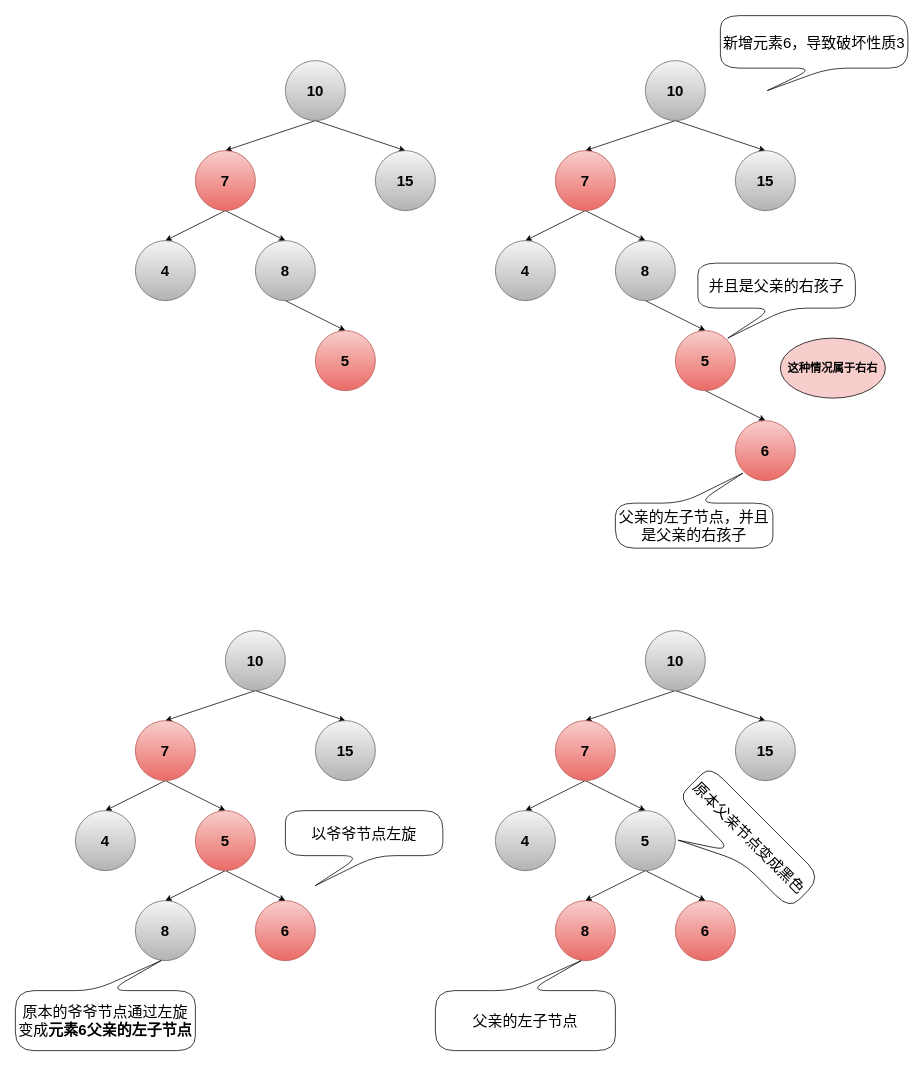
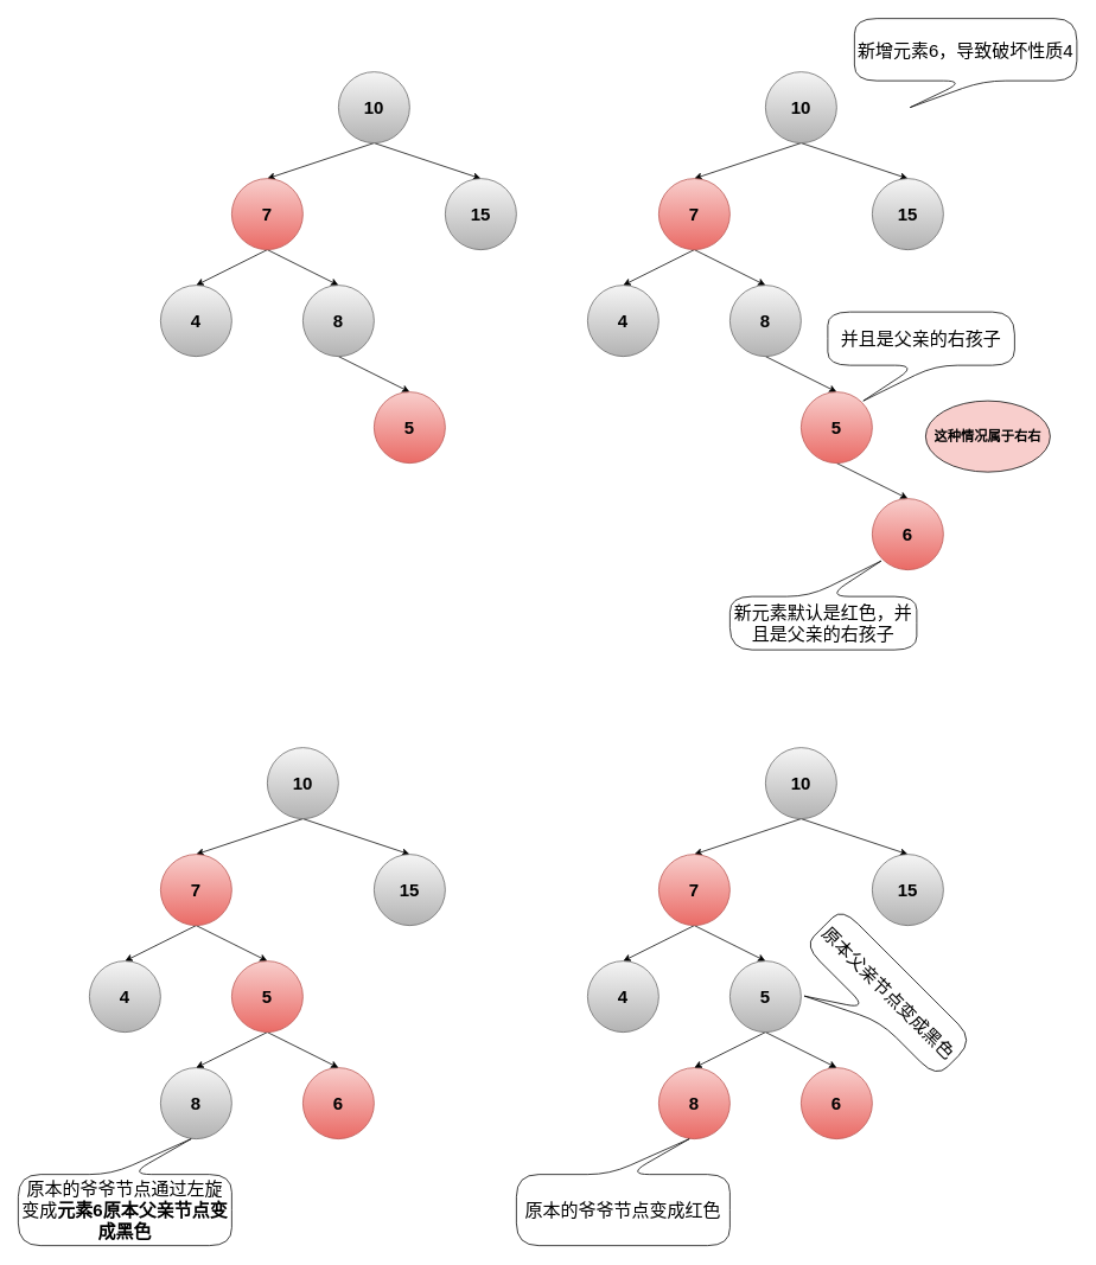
- <mxCell id="12" value="新增元素6，导致破坏性质3" style="shape=callout;whiteSpace=wrap;html=1;perimeter=calloutPerimeter;fontSize=20;rounded=1;arcSize=50;position2=0.25;" parent="1" vertex="1"><mxGeometry x="960" y="20" width="250" height="100" as="geometry" /></mxCell>
+ <mxCell id="12" value="新增元素6，导致破坏性质4" style="shape=callout;whiteSpace=wrap;html=1;perimeter=calloutPerimeter;fontSize=20;rounded=1;arcSize=50;position2=0.25;" parent="1" vertex="1"><mxGeometry x="960" y="20" width="250" height="100" as="geometry" /></mxCell>
- <mxCell id="27" value="父亲的左子节点，并且是父亲的右孩子" style="shape=callout;whiteSpace=wrap;html=1;perimeter=calloutPerimeter;fontSize=20;rounded=1;arcSize=50;position2=0.19;size=40;position=0.48;direction=west;" parent="1" vertex="1"><mxGeometry x="820" y="630" width="210" height="100" as="geometry" /></mxCell>
+ <mxCell id="27" value="新元素默认是红色，并且是父亲的右孩子" style="shape=callout;whiteSpace=wrap;html=1;perimeter=calloutPerimeter;fontSize=20;rounded=1;arcSize=50;position2=0.19;size=40;position=0.48;direction=west;" parent="1" vertex="1"><mxGeometry x="820" y="630" width="210" height="100" as="geometry" /></mxCell>
- <mxCell id="39" value="以爷爷节点左旋" style="shape=callout;whiteSpace=wrap;html=1;perimeter=calloutPerimeter;fontSize=20;rounded=1;arcSize=50;position2=0.19;size=40;position=0.48;direction=east;" vertex="1" parent="1"><mxGeometry x="380" y="1080" width="210" height="100" as="geometry" /></mxCell>
- <mxCell id="44" value="原本的爷爷节点通过左旋变成&lt;b&gt;元素6父亲的左子节点&lt;/b&gt;" style="shape=callout;whiteSpace=wrap;html=1;perimeter=calloutPerimeter;fontSize=20;rounded=1;arcSize=50;position2=0.19;size=40;position=0.48;direction=west;" vertex="1" parent="1"><mxGeometry x="20" y="1280" width="240" height="120" as="geometry" /></mxCell>
+ <mxCell id="44" value="原本的爷爷节点通过左旋变成&lt;b&gt;元素6原本父亲节点变成黑色&lt;/b&gt;" style="shape=callout;whiteSpace=wrap;html=1;perimeter=calloutPerimeter;fontSize=20;rounded=1;arcSize=50;position2=0.19;size=40;position=0.48;direction=west;" vertex="1" parent="1"><mxGeometry x="20" y="1280" width="240" height="120" as="geometry" /></mxCell>
- <mxCell id="59" value="父亲的左子节点" style="shape=callout;whiteSpace=wrap;html=1;perimeter=calloutPerimeter;fontSize=20;rounded=1;arcSize=50;position2=0.19;size=40;position=0.48;direction=west;" vertex="1" parent="1"><mxGeometry x="580" y="1280" width="240" height="120" as="geometry" /></mxCell>
+ <mxCell id="59" value="原本的爷爷节点变成红色" style="shape=callout;whiteSpace=wrap;html=1;perimeter=calloutPerimeter;fontSize=20;rounded=1;arcSize=50;position2=0.19;size=40;position=0.48;direction=west;" vertex="1" parent="1"><mxGeometry x="580" y="1280" width="240" height="120" as="geometry" /></mxCell>
